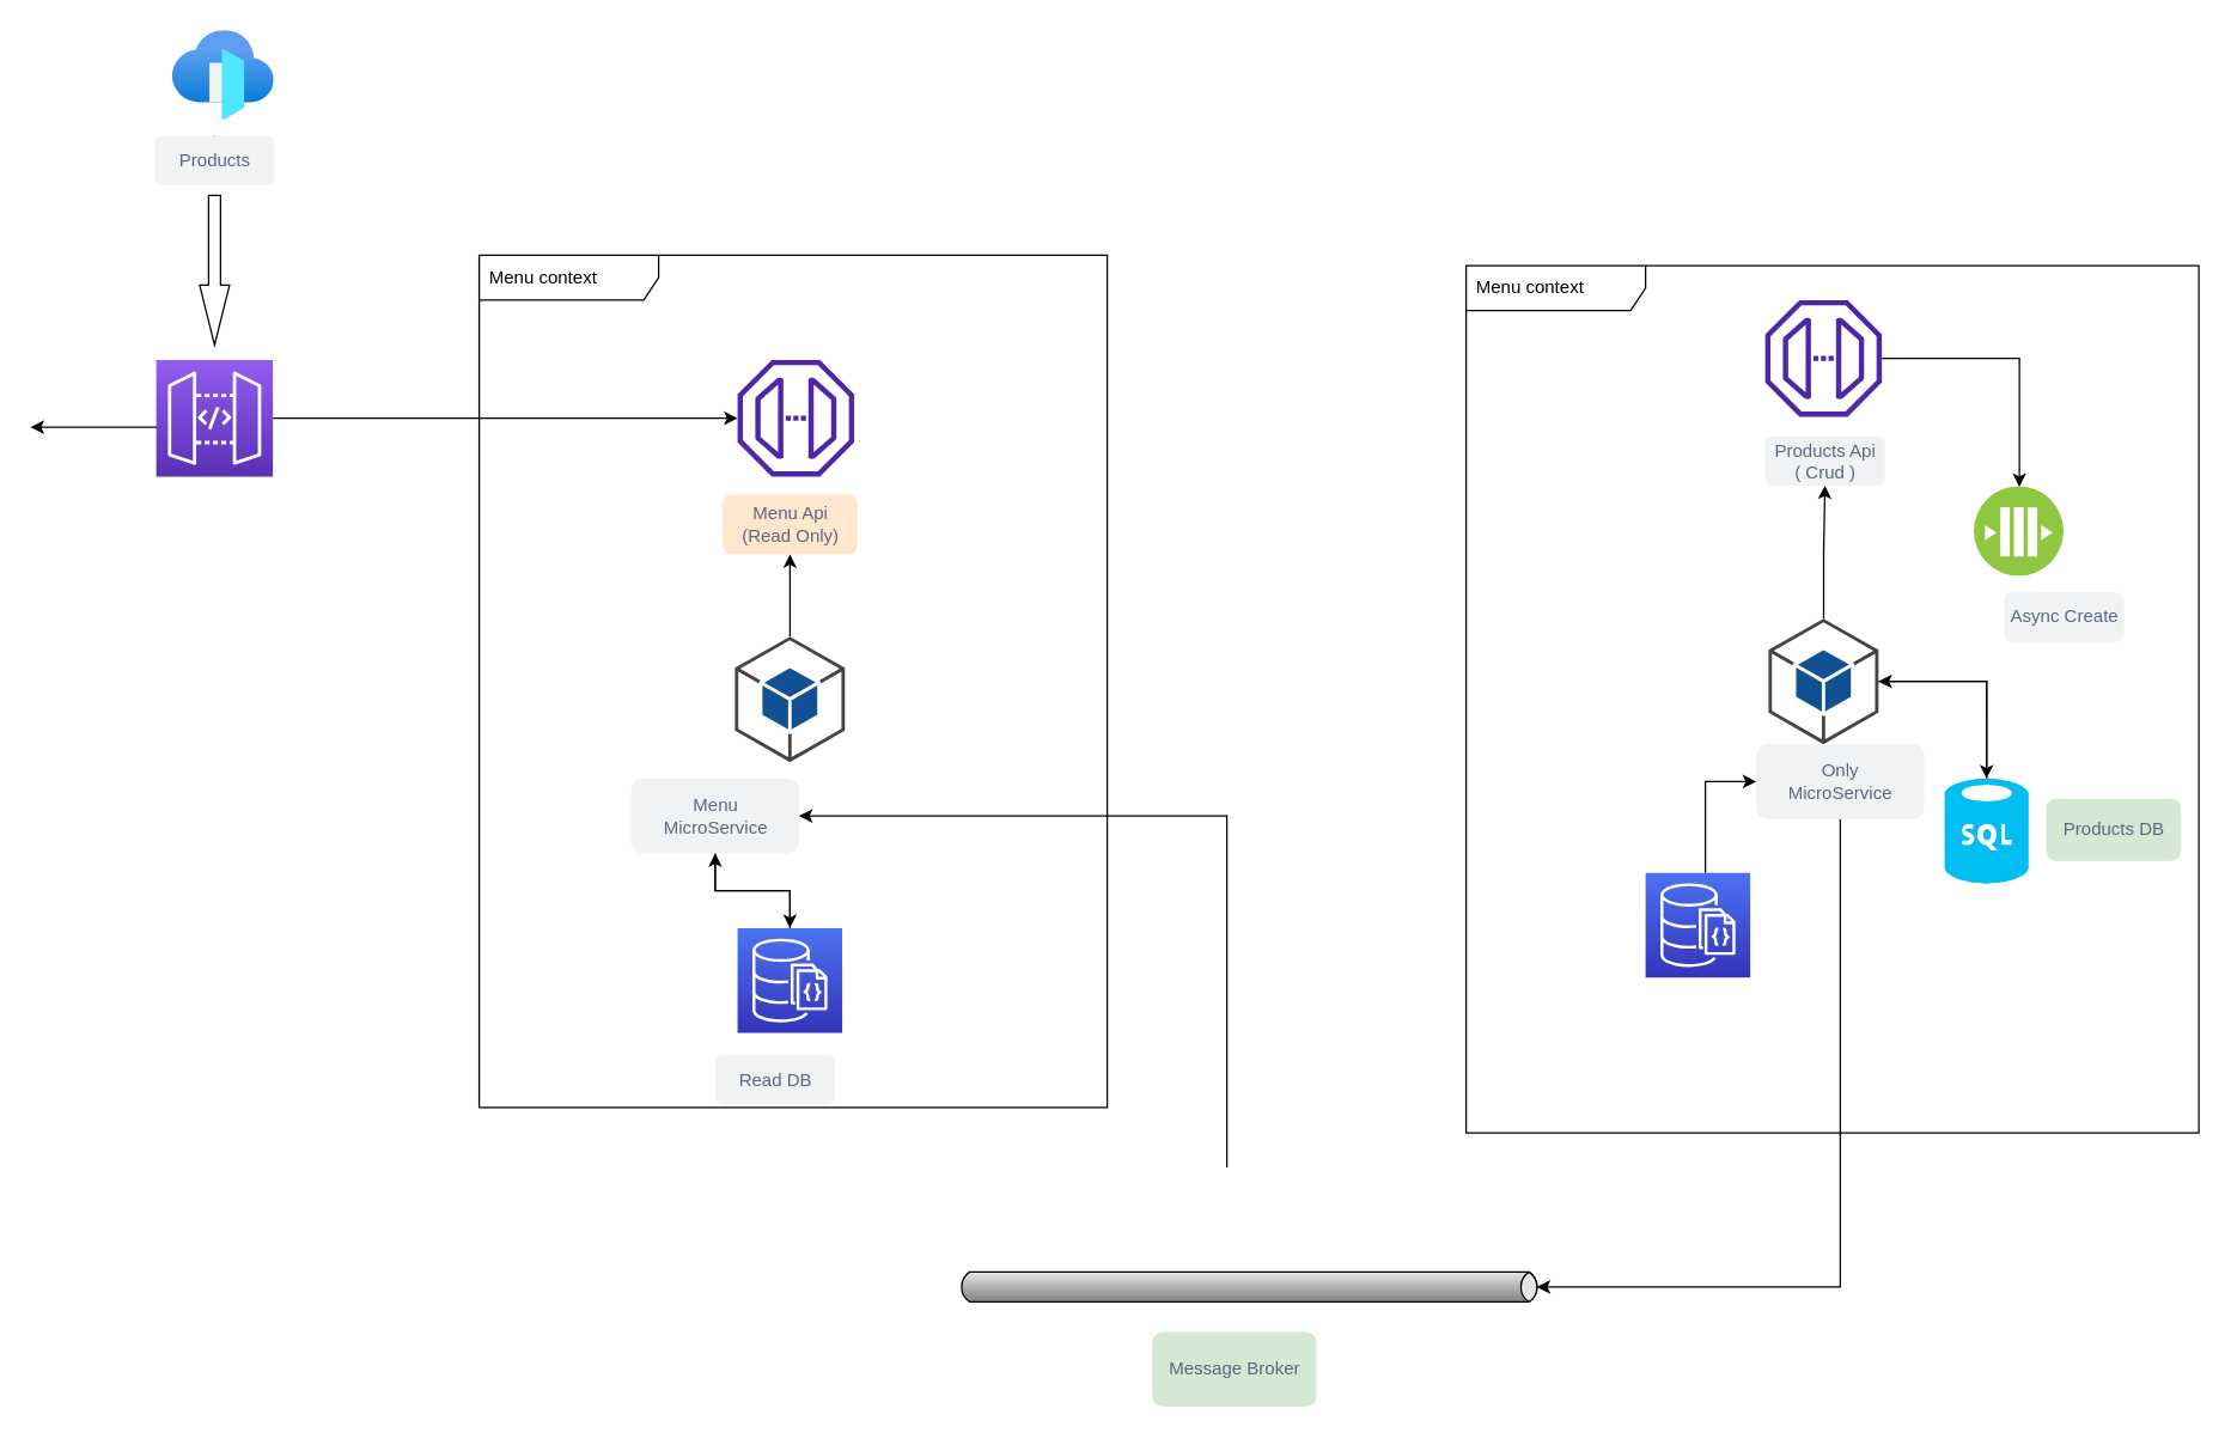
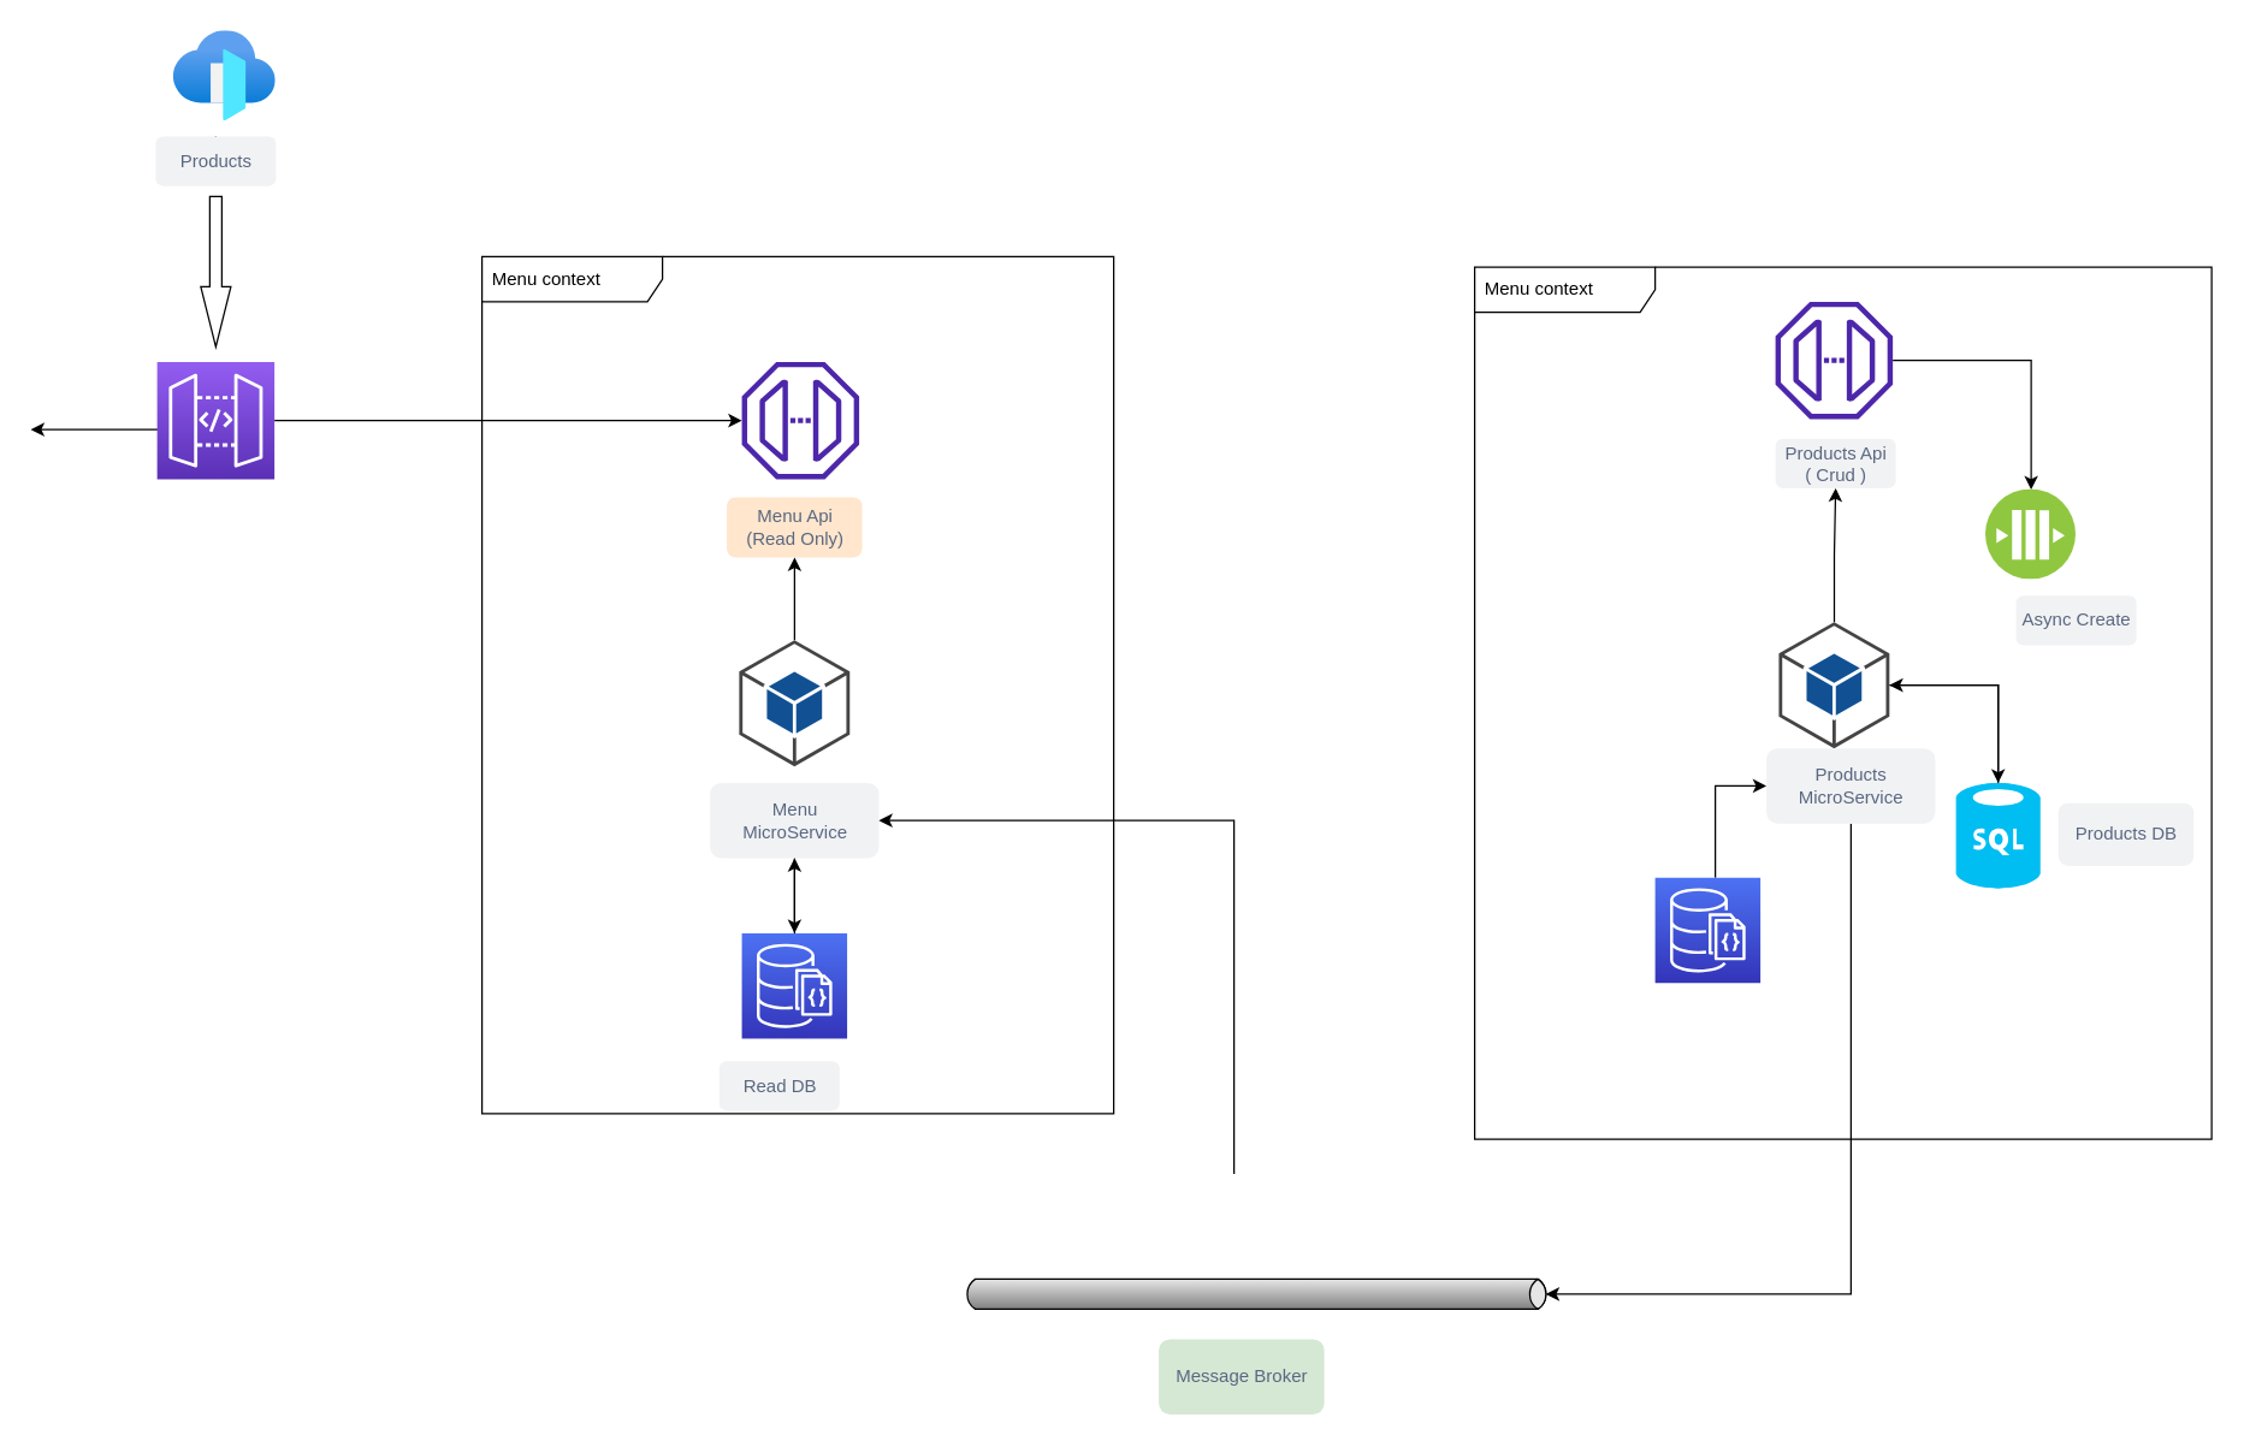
- <mxCell id="31" value="Only &lt;br&gt;MicroService" style="rounded=1;align=center;fillColor=#F1F2F4;strokeColor=none;html=1;fontColor=#596780;fontSize=12" parent="1" vertex="1"><mxGeometry x="1174" y="497" width="112.25" height="50" as="geometry" /></mxCell>
+ <mxCell id="31" value="Products &lt;br&gt;MicroService" style="rounded=1;align=center;fillColor=#F1F2F4;strokeColor=none;html=1;fontColor=#596780;fontSize=12" parent="1" vertex="1"><mxGeometry x="1174" y="497" width="112.25" height="50" as="geometry" /></mxCell>
- <mxCell id="13" value="Menu&lt;br&gt;MicroService" style="rounded=1;align=center;fillColor=#F1F2F4;strokeColor=none;html=1;fontColor=#596780;fontSize=12" parent="1" vertex="1"><mxGeometry x="421.63" y="520" width="112.25" height="50" as="geometry" /></mxCell>
+ <mxCell id="13" value="Menu&lt;br&gt;MicroService" style="rounded=1;align=center;fillColor=#F1F2F4;strokeColor=none;html=1;fontColor=#596780;fontSize=12" parent="1" vertex="1"><mxGeometry x="471.63" y="520" width="112.25" height="50" as="geometry" /></mxCell>
- <mxCell id="34" value="Products DB" style="rounded=1;align=center;fillColor=#d5e8d4;strokeColor=none;html=1;fontColor=#596780;fontSize=12;" vertex="1" parent="1"><mxGeometry x="1368.06" y="533.5" width="90" height="41.5" as="geometry" /></mxCell>
+ <mxCell id="34" value="Products DB" style="rounded=1;align=center;fillColor=#F1F2F4;strokeColor=none;html=1;fontColor=#596780;fontSize=12" vertex="1" parent="1"><mxGeometry x="1368.06" y="533.5" width="90" height="41.5" as="geometry" /></mxCell>
